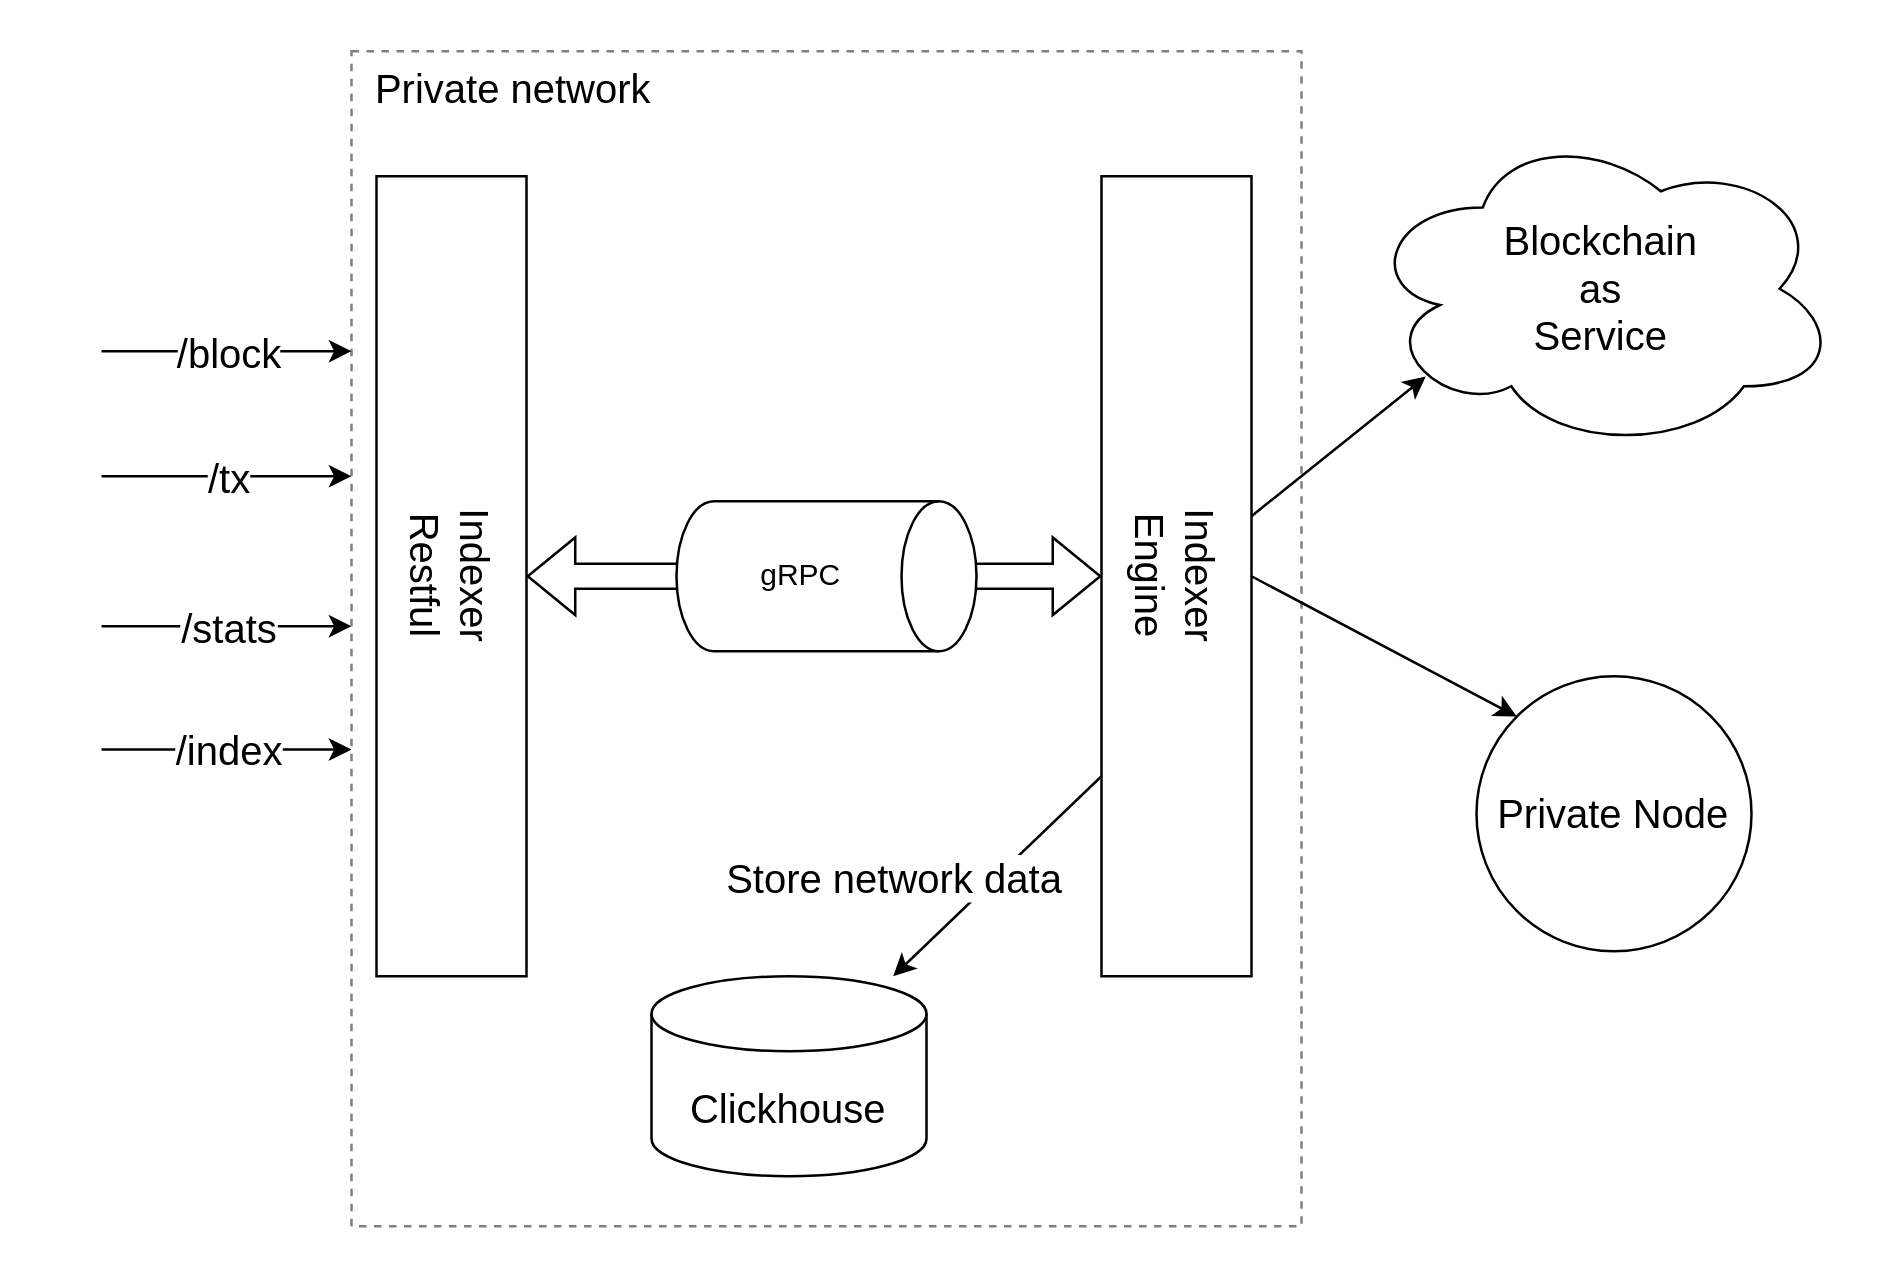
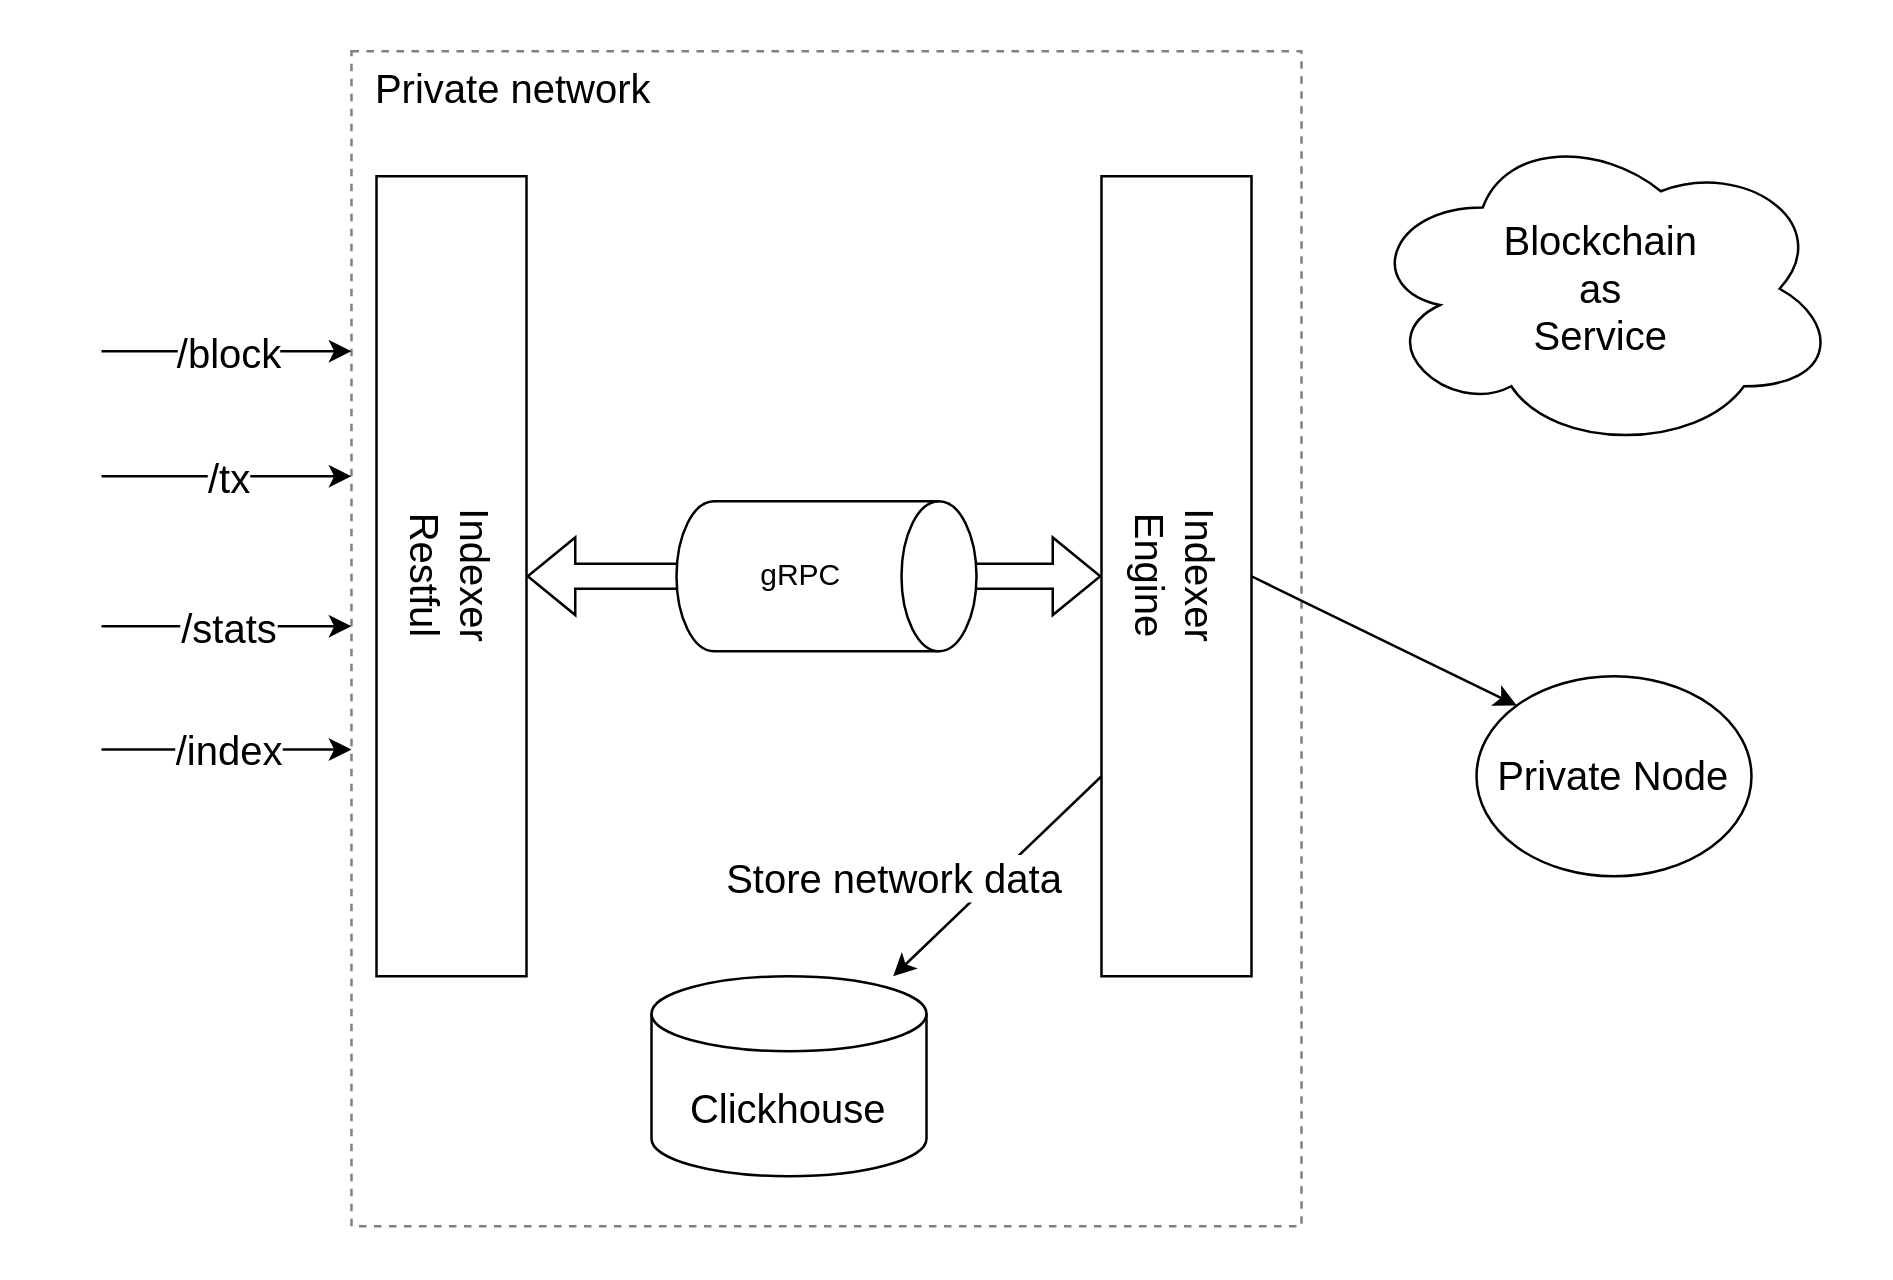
- <mxCell id="23" value="" style="endArrow=classic;html=1;rounded=0;fontSize=16;entryX=0.13;entryY=0.77;entryDx=0;entryDy=0;entryPerimeter=0;" edge="1" parent="1" source="5" target="21"><mxGeometry width="50" height="50" relative="1" as="geometry"><mxPoint x="540" y="280" as="sourcePoint" /><mxPoint x="590" y="230" as="targetPoint" /></mxGeometry></mxCell>
- <mxCell id="22" value="Private Node" style="ellipse;whiteSpace=wrap;html=1;aspect=fixed;strokeColor=#000000;fontSize=16;" vertex="1" parent="1"><mxGeometry x="590" y="270" width="110" height="110" as="geometry" /></mxCell>
+ <mxCell id="22" value="Private Node" style="ellipse;whiteSpace=wrap;html=1;aspect=fixed;strokeColor=#000000;fontSize=16;" vertex="1" parent="1"><mxGeometry x="590" y="270" width="110" height="80" as="geometry" /></mxCell>
